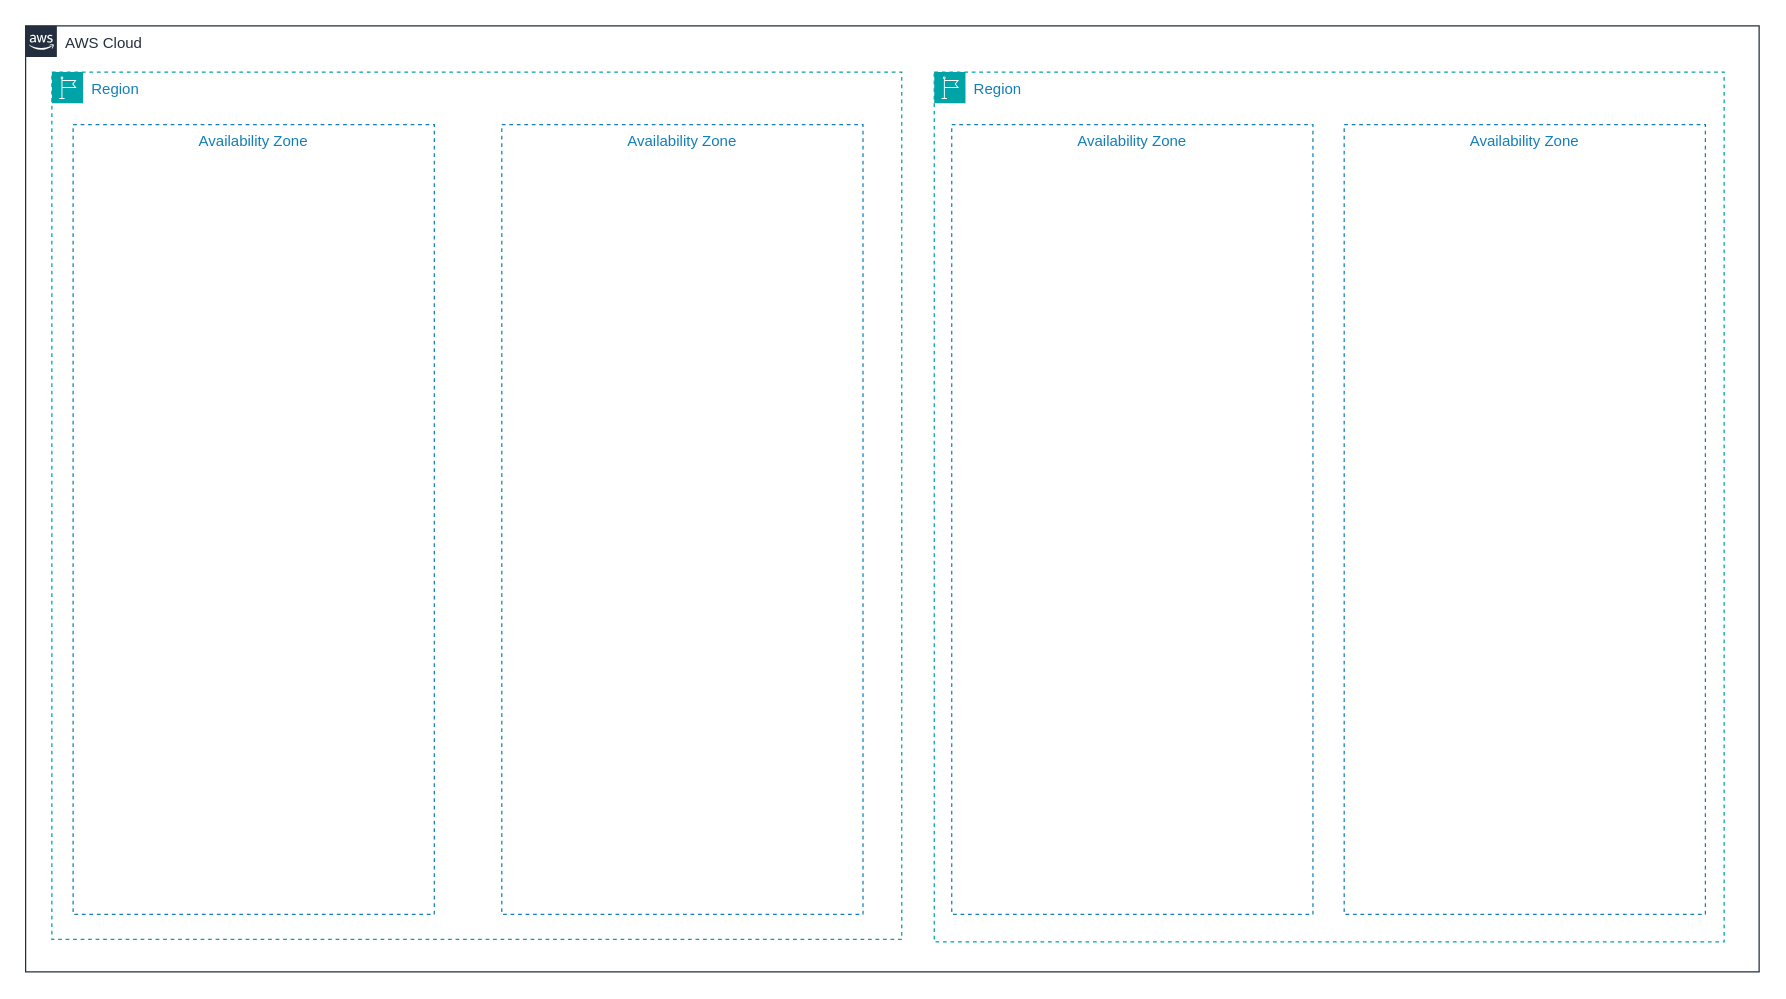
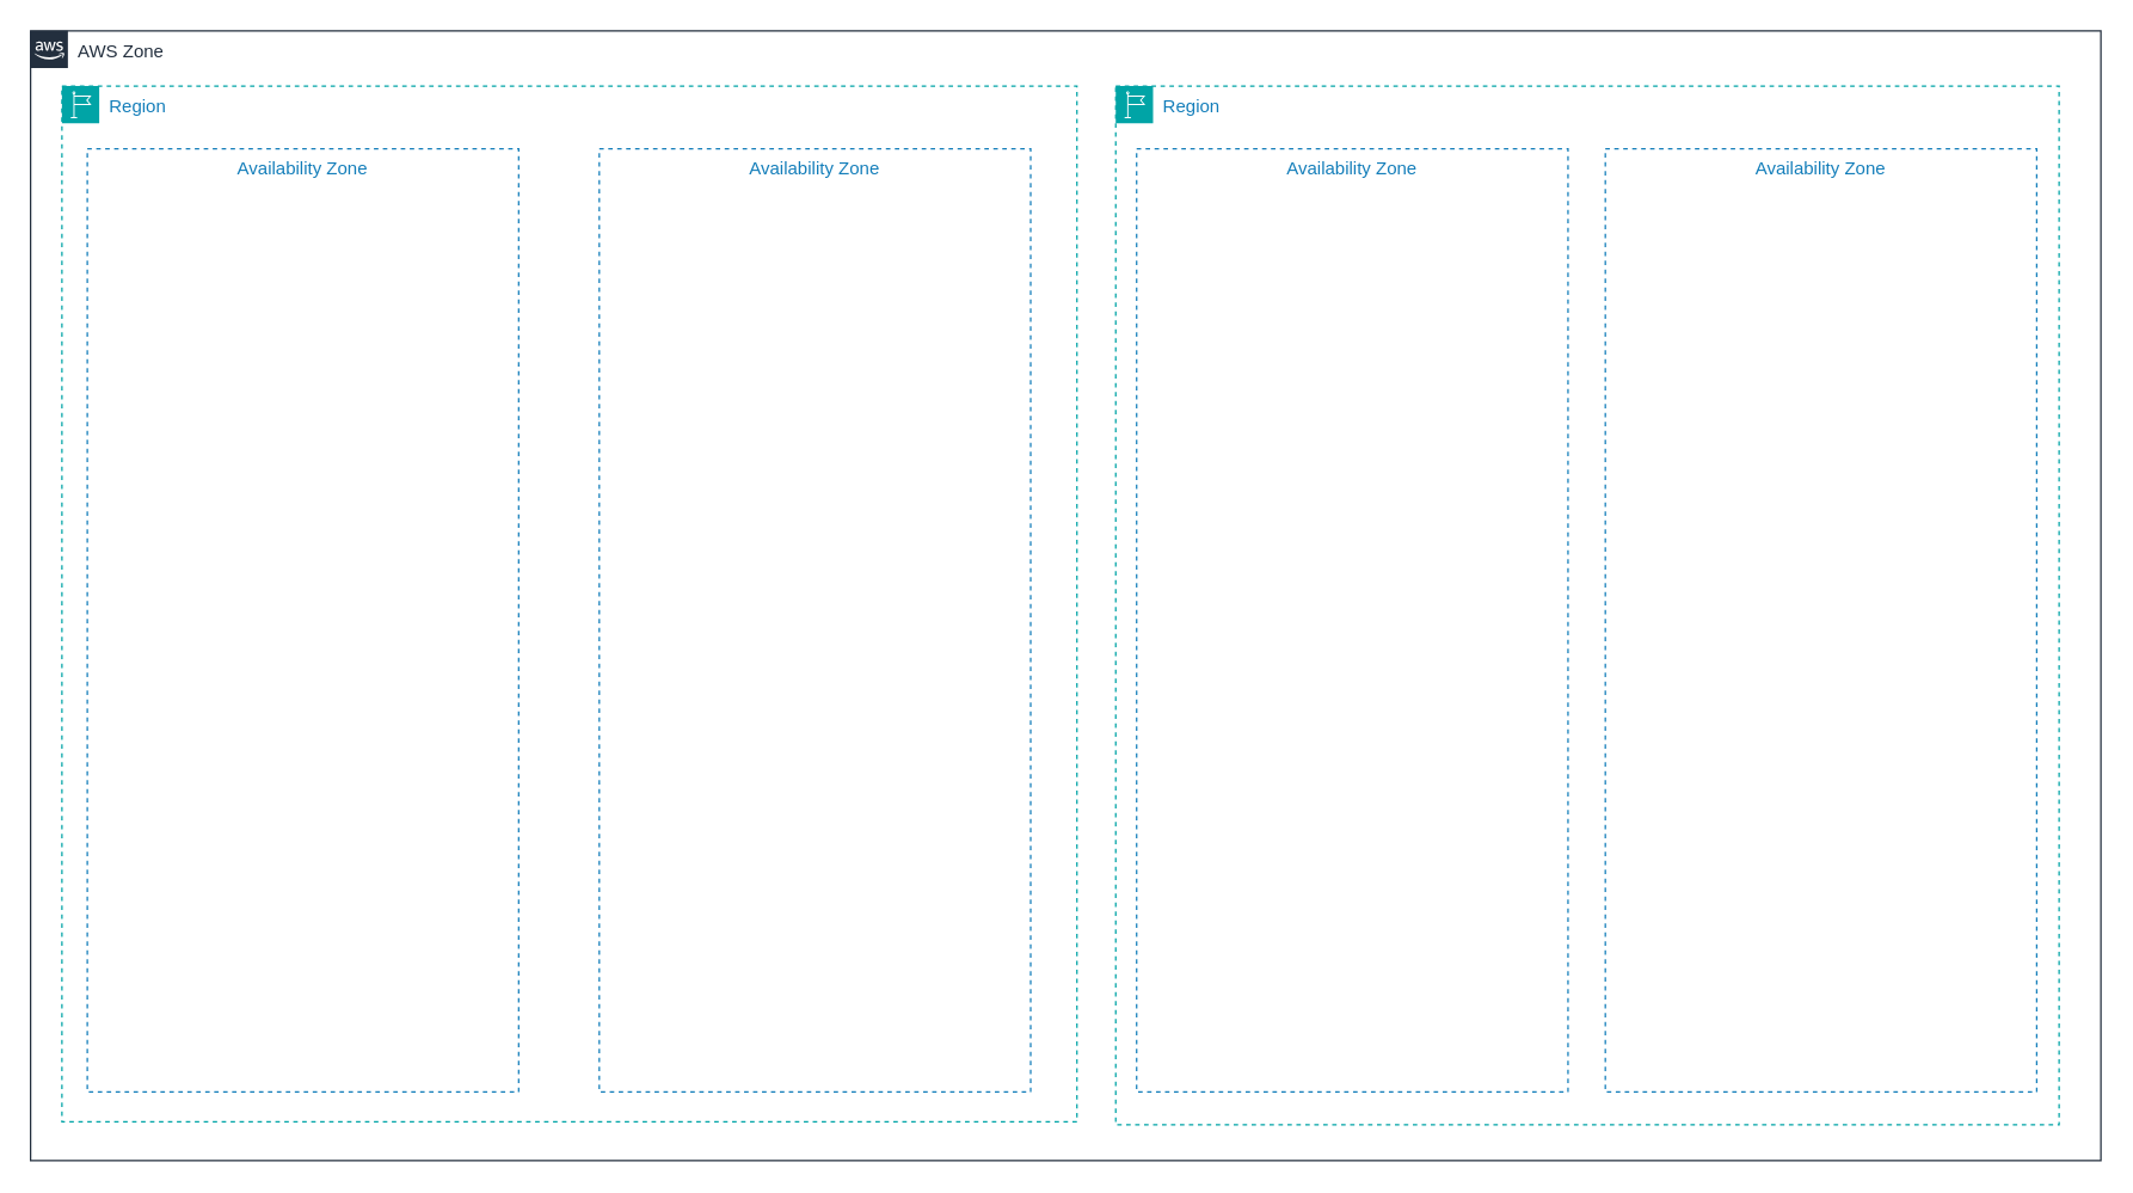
- <mxCell id="2" value="AWS Cloud" style="points=[[0,0],[0.25,0],[0.5,0],[0.75,0],[1,0],[1,0.25],[1,0.5],[1,0.75],[1,1],[0.75,1],[0.5,1],[0.25,1],[0,1],[0,0.75],[0,0.5],[0,0.25]];outlineConnect=0;gradientColor=none;html=1;whiteSpace=wrap;fontSize=12;fontStyle=0;container=1;pointerEvents=0;collapsible=0;recursiveResize=0;shape=mxgraph.aws4.group;grIcon=mxgraph.aws4.group_aws_cloud_alt;strokeColor=#232F3E;fillColor=none;verticalAlign=top;align=left;spacingLeft=30;fontColor=#232F3E;dashed=0;rounded=0;" vertex="1" parent="1"><mxGeometry x="20" y="20" width="1387" height="757" as="geometry" /></mxCell>
+ <mxCell id="2" value="AWS Zone" style="points=[[0,0],[0.25,0],[0.5,0],[0.75,0],[1,0],[1,0.25],[1,0.5],[1,0.75],[1,1],[0.75,1],[0.5,1],[0.25,1],[0,1],[0,0.75],[0,0.5],[0,0.25]];outlineConnect=0;gradientColor=none;html=1;whiteSpace=wrap;fontSize=12;fontStyle=0;container=1;pointerEvents=0;collapsible=0;recursiveResize=0;shape=mxgraph.aws4.group;grIcon=mxgraph.aws4.group_aws_cloud_alt;strokeColor=#232F3E;fillColor=none;verticalAlign=top;align=left;spacingLeft=30;fontColor=#232F3E;dashed=0;rounded=0;" vertex="1" parent="1"><mxGeometry x="20" y="20" width="1387" height="757" as="geometry" /></mxCell>
